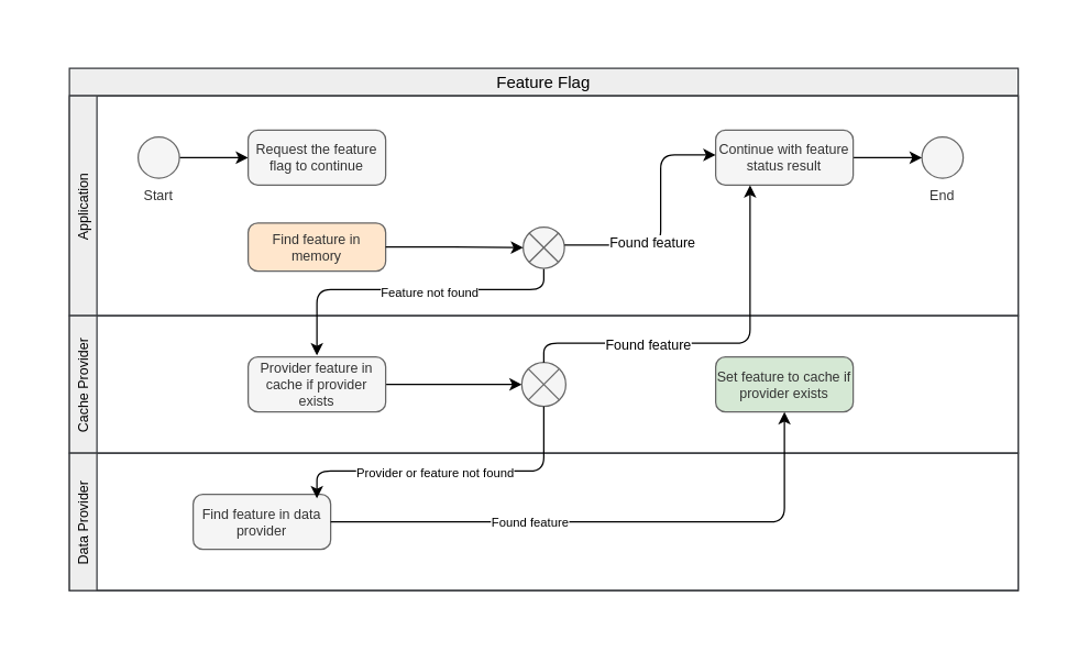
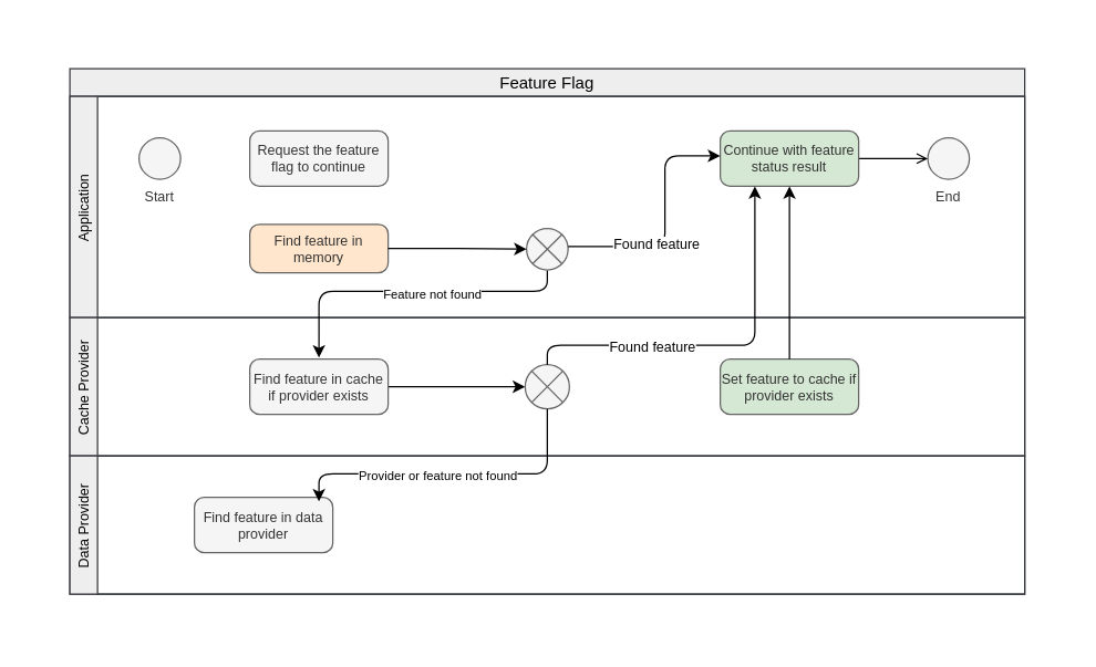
- <mxCell id="5" style="edgeStyle=orthogonalEdgeStyle;rounded=0;orthogonalLoop=1;jettySize=auto;html=1;exitX=1;exitY=0.5;exitDx=0;exitDy=0;exitPerimeter=0;entryX=0;entryY=0.5;entryDx=0;entryDy=0;" edge="1" parent="4" source="6" target="8"><mxGeometry relative="1" as="geometry" /></mxCell>
- <mxCell id="10" value="Continue with feature status result" style="rounded=1;absoluteArcSize=1;arcSize=14;strokeWidth=1;whiteSpace=wrap;html=1;fontSize=10;fillColor=#f5f5f5;strokeColor=#666666;fontColor=#333333;" vertex="1" parent="4"><mxGeometry x="470" y="25" width="100" height="40" as="geometry" /></mxCell>
+ <mxCell id="10" value="Continue with feature status result" style="rounded=1;absoluteArcSize=1;arcSize=14;strokeWidth=1;whiteSpace=wrap;html=1;fontSize=10;fillColor=#d5e8d4;strokeColor=#666666;fontColor=#333333;" vertex="1" parent="4"><mxGeometry x="470" y="25" width="100" height="40" as="geometry" /></mxCell>
- <mxCell id="9" style="edgeStyle=orthogonalEdgeStyle;rounded=0;orthogonalLoop=1;jettySize=auto;html=1;exitX=1;exitY=0.5;exitDx=0;exitDy=0;entryX=0;entryY=0.5;entryDx=0;entryDy=0;entryPerimeter=0;" edge="1" parent="4" source="10" target="7"><mxGeometry relative="1" as="geometry" /></mxCell>
+ <mxCell id="9" style="edgeStyle=orthogonalEdgeStyle;rounded=0;orthogonalLoop=1;jettySize=auto;html=1;exitX=1;exitY=0.5;exitDx=0;exitDy=0;entryX=0;entryY=0.5;entryDx=0;entryDy=0;entryPerimeter=0;endArrow=open;" edge="1" parent="4" source="10" target="7"><mxGeometry relative="1" as="geometry" /></mxCell>
+ <mxCell id="27" style="edgeStyle=orthogonalEdgeStyle;rounded=0;orthogonalLoop=1;jettySize=auto;html=1;fontSize=10;entryX=0.5;entryY=1;entryDx=0;entryDy=0;exitX=0.5;exitY=0;exitDx=0;exitDy=0;" edge="1" parent="3" source="19" target="10"><mxGeometry relative="1" as="geometry"><mxPoint x="550" y="170" as="targetPoint" /><mxPoint x="545" y="240" as="sourcePoint" /><Array as="points"><mxPoint x="520" y="160" /><mxPoint x="520" y="160" /></Array></mxGeometry></mxCell>
- <mxCell id="18" value="Provider feature in cache if provider exists" style="rounded=1;absoluteArcSize=1;arcSize=14;strokeWidth=1;whiteSpace=wrap;html=1;fontSize=10;fillColor=#f5f5f5;strokeColor=#666666;fontColor=#333333;" vertex="1" parent="16"><mxGeometry x="130" y="30" width="100" height="40" as="geometry" /></mxCell>
+ <mxCell id="18" value="Find feature in cache if provider exists" style="rounded=1;absoluteArcSize=1;arcSize=14;strokeWidth=1;whiteSpace=wrap;html=1;fontSize=10;fillColor=#f5f5f5;strokeColor=#666666;fontColor=#333333;" vertex="1" parent="16"><mxGeometry x="130" y="30" width="100" height="40" as="geometry" /></mxCell>
- <mxCell id="23" style="edgeStyle=orthogonalEdgeStyle;rounded=1;orthogonalLoop=1;jettySize=auto;html=1;exitX=1;exitY=0.5;exitDx=0;exitDy=0;" edge="1" parent="3" source="22" target="19"><mxGeometry relative="1" as="geometry" /></mxCell>
- <mxCell id="24" value="Found feature" style="edgeLabel;html=1;align=center;verticalAlign=middle;resizable=0;points=[];fontSize=9;" vertex="1" connectable="0" parent="23"><mxGeometry x="-0.3" y="-1" relative="1" as="geometry"><mxPoint y="-1" as="offset" /></mxGeometry></mxCell>
